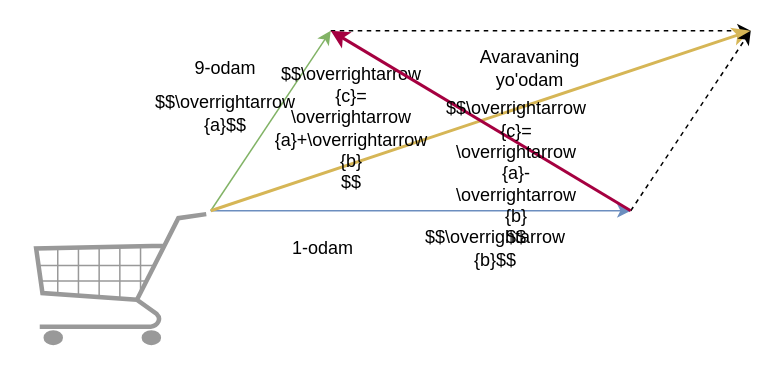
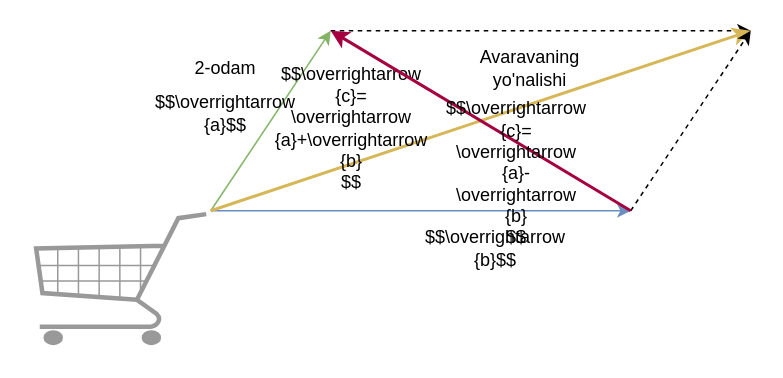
- <mxCell id="14" value="9-odam" style="text;html=1;strokeColor=none;fillColor=none;align=center;verticalAlign=middle;whiteSpace=wrap;rounded=0;" vertex="1" parent="1"><mxGeometry x="115" y="30" width="70" height="30" as="geometry" /></mxCell>
+ <mxCell id="14" value="2-odam" style="text;html=1;strokeColor=none;fillColor=none;align=center;verticalAlign=middle;whiteSpace=wrap;rounded=0;" vertex="1" parent="1"><mxGeometry x="115" y="30" width="70" height="30" as="geometry" /></mxCell>
- <mxCell id="15" value="Avaravaning yo'odam" style="text;html=1;strokeColor=none;fillColor=none;align=center;verticalAlign=middle;whiteSpace=wrap;rounded=0;" vertex="1" parent="1"><mxGeometry x="318" y="30" width="70" height="30" as="geometry" /></mxCell>
+ <mxCell id="15" value="Avaravaning yo'nalishi" style="text;html=1;strokeColor=none;fillColor=none;align=center;verticalAlign=middle;whiteSpace=wrap;rounded=0;" vertex="1" parent="1"><mxGeometry x="318" y="30" width="70" height="30" as="geometry" /></mxCell>
- <mxCell id="13" value="1-odam" style="text;html=1;strokeColor=none;fillColor=none;align=center;verticalAlign=middle;whiteSpace=wrap;rounded=0;" vertex="1" parent="1"><mxGeometry x="180" y="150" width="70" height="30" as="geometry" /></mxCell>
